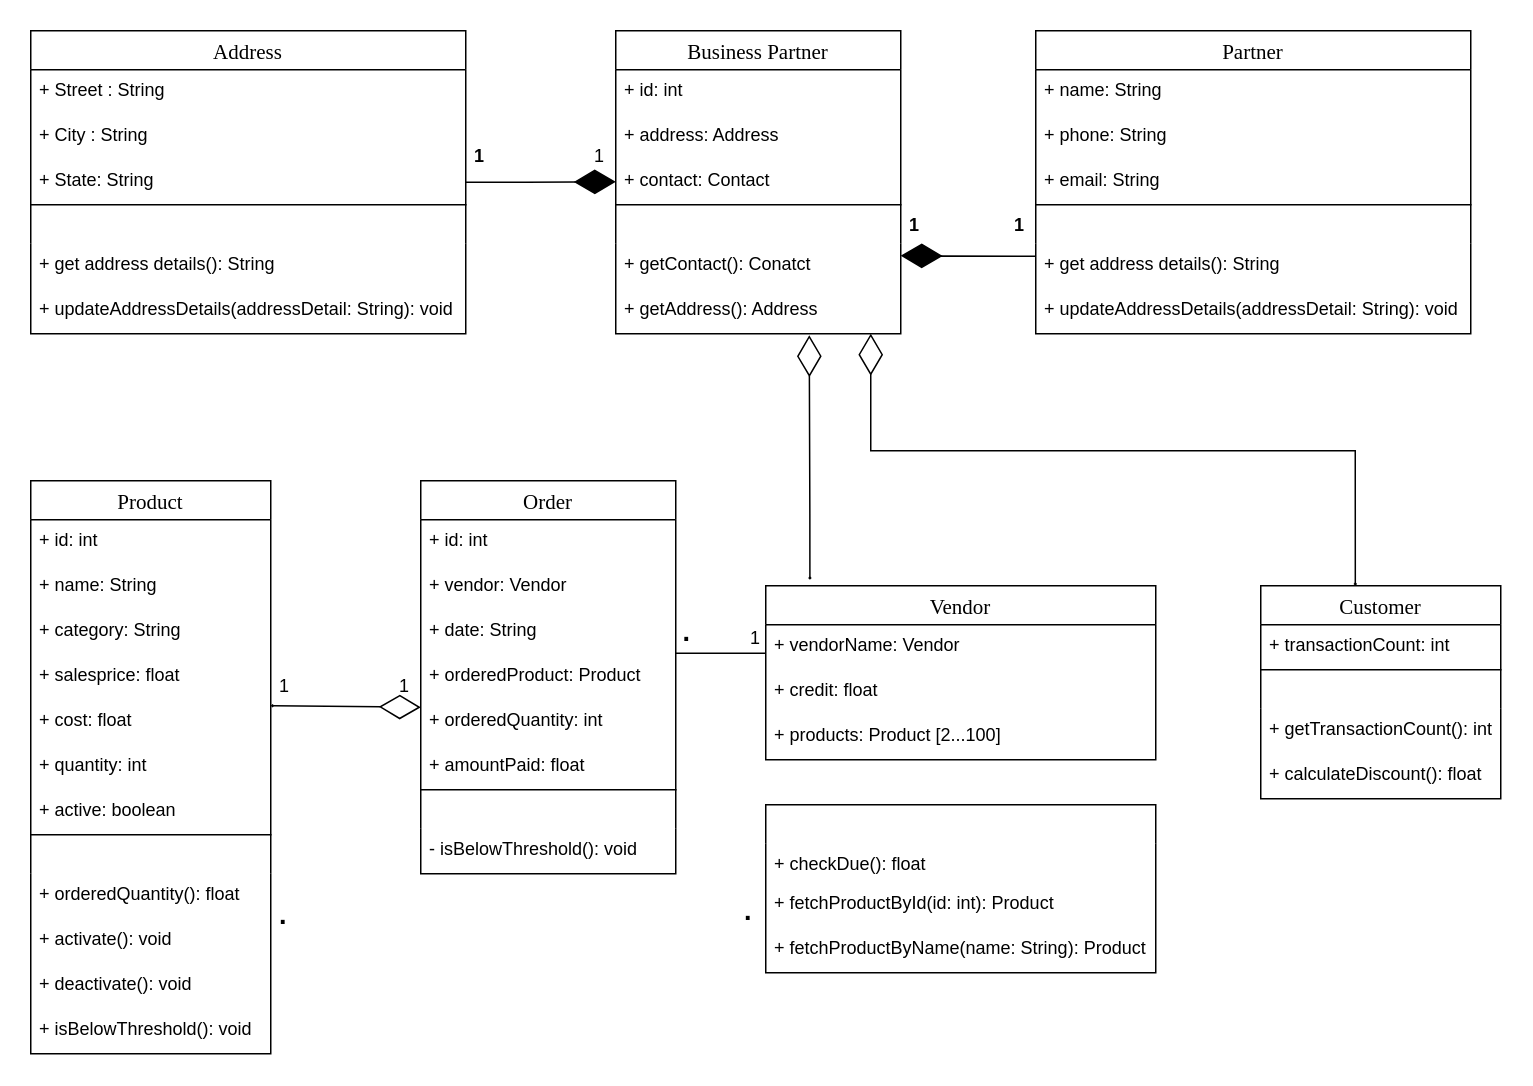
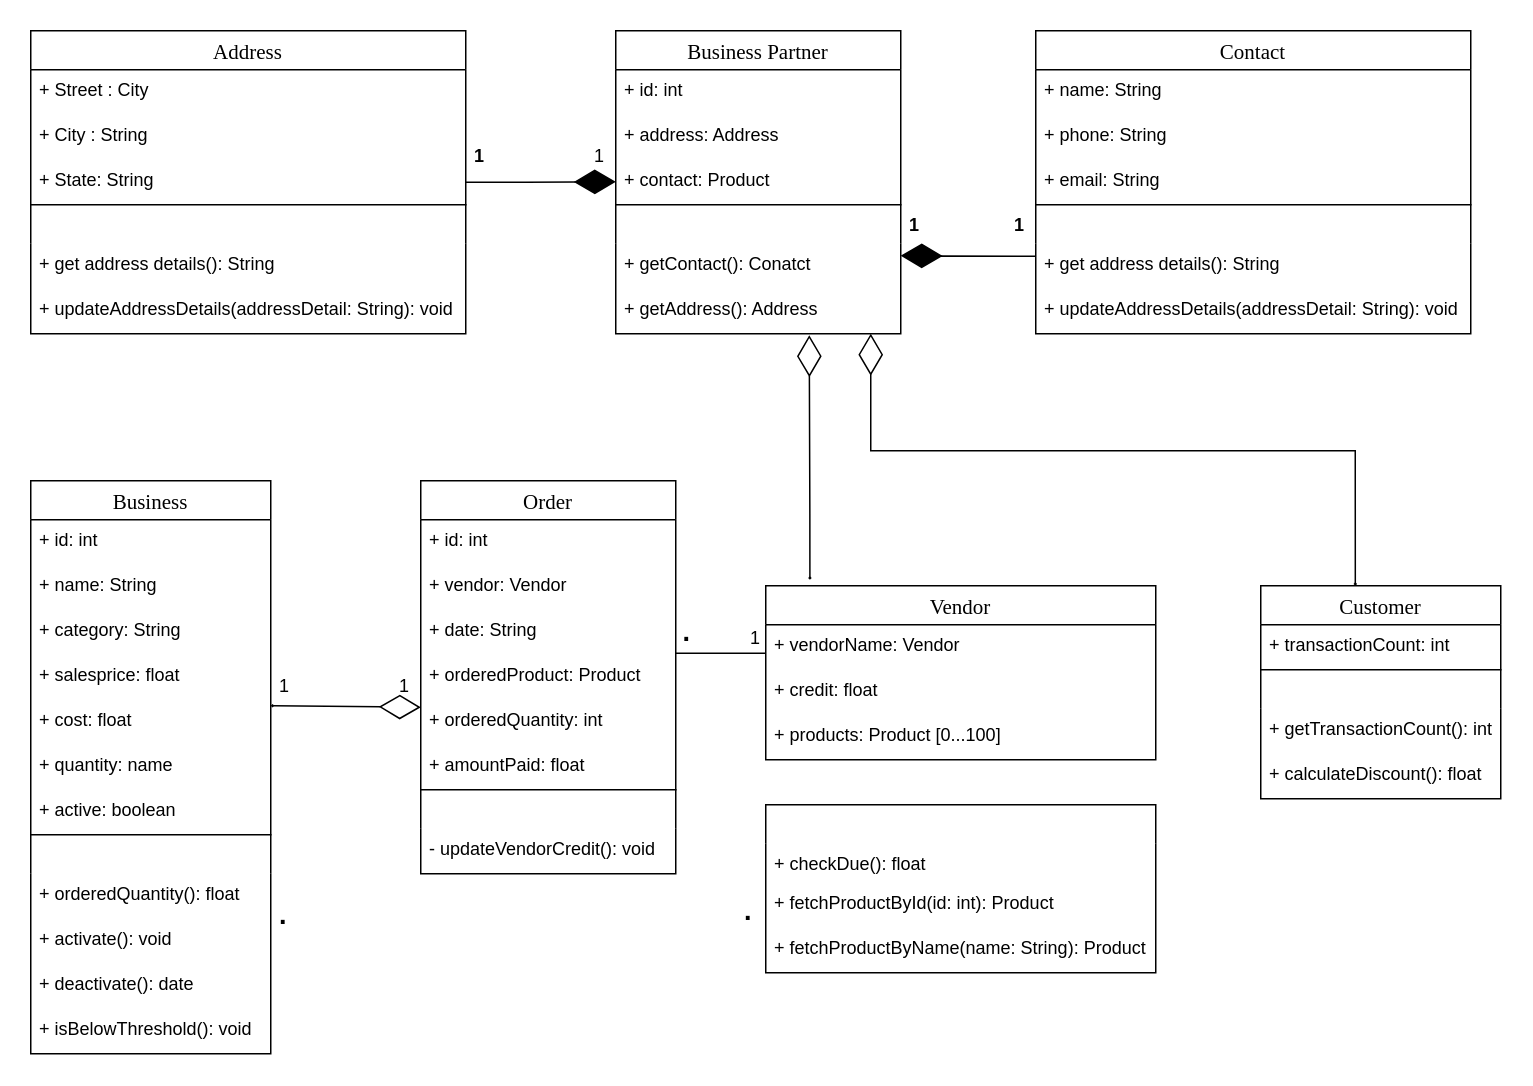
- <mxCell id="19" value="Partner" style="swimlane;fontStyle=0;childLayout=stackLayout;horizontal=1;startSize=26;horizontalStack=0;resizeParent=1;resizeParentMax=0;resizeLast=0;collapsible=1;marginBottom=0;align=center;fontSize=14;fontFamily=Verdana;swimlaneLine=1;" parent="1" vertex="1"><mxGeometry x="690" y="20" width="290" height="116" as="geometry" /></mxCell>
+ <mxCell id="19" value="Contact" style="swimlane;fontStyle=0;childLayout=stackLayout;horizontal=1;startSize=26;horizontalStack=0;resizeParent=1;resizeParentMax=0;resizeLast=0;collapsible=1;marginBottom=0;align=center;fontSize=14;fontFamily=Verdana;swimlaneLine=1;" parent="1" vertex="1"><mxGeometry x="690" y="20" width="290" height="116" as="geometry" /></mxCell>
- <mxCell id="3" value="+ Street : String" style="text;strokeColor=none;fillColor=none;spacingLeft=4;spacingRight=4;overflow=hidden;rotatable=0;points=[[0,0.5],[1,0.5]];portConstraint=eastwest;fontSize=12;" parent="2" vertex="1"><mxGeometry y="26" width="290" height="30" as="geometry" /></mxCell>
+ <mxCell id="3" value="+ Street : City" style="text;strokeColor=none;fillColor=none;spacingLeft=4;spacingRight=4;overflow=hidden;rotatable=0;points=[[0,0.5],[1,0.5]];portConstraint=eastwest;fontSize=12;" parent="2" vertex="1"><mxGeometry y="26" width="290" height="30" as="geometry" /></mxCell>
- <mxCell id="13" value="+ contact: Contact" style="text;strokeColor=none;fillColor=none;spacingLeft=4;spacingRight=4;overflow=hidden;rotatable=0;points=[[0,0.5],[1,0.5]];portConstraint=eastwest;fontSize=12;" parent="10" vertex="1"><mxGeometry y="86" width="190" height="30" as="geometry" /></mxCell>
+ <mxCell id="13" value="+ contact: Product" style="text;strokeColor=none;fillColor=none;spacingLeft=4;spacingRight=4;overflow=hidden;rotatable=0;points=[[0,0.5],[1,0.5]];portConstraint=eastwest;fontSize=12;" parent="10" vertex="1"><mxGeometry y="86" width="190" height="30" as="geometry" /></mxCell>
- <mxCell id="29" value="Product" style="swimlane;fontStyle=0;childLayout=stackLayout;horizontal=1;startSize=26;horizontalStack=0;resizeParent=1;resizeParentMax=0;resizeLast=0;collapsible=1;marginBottom=0;align=center;fontSize=14;rounded=0;fontFamily=Verdana;strokeWidth=1;gradientColor=none;" parent="1" vertex="1"><mxGeometry x="20" y="320" width="160" height="236" as="geometry" /></mxCell>
+ <mxCell id="29" value="Business" style="swimlane;fontStyle=0;childLayout=stackLayout;horizontal=1;startSize=26;horizontalStack=0;resizeParent=1;resizeParentMax=0;resizeLast=0;collapsible=1;marginBottom=0;align=center;fontSize=14;rounded=0;fontFamily=Verdana;strokeWidth=1;gradientColor=none;" parent="1" vertex="1"><mxGeometry x="20" y="320" width="160" height="236" as="geometry" /></mxCell>
- <mxCell id="56" value="+ products: Product [2...100]" style="text;strokeColor=none;fillColor=none;spacingLeft=4;spacingRight=4;overflow=hidden;rotatable=0;points=[[0,0.5],[1,0.5]];portConstraint=eastwest;fontSize=12;" parent="53" vertex="1"><mxGeometry y="86" width="260" height="30" as="geometry" /></mxCell>
+ <mxCell id="56" value="+ products: Product [0...100]" style="text;strokeColor=none;fillColor=none;spacingLeft=4;spacingRight=4;overflow=hidden;rotatable=0;points=[[0,0.5],[1,0.5]];portConstraint=eastwest;fontSize=12;" parent="53" vertex="1"><mxGeometry y="86" width="260" height="30" as="geometry" /></mxCell>
- <mxCell id="35" value="+ quantity: int" style="text;strokeColor=none;fillColor=none;spacingLeft=4;spacingRight=4;overflow=hidden;rotatable=0;points=[[0,0.5],[1,0.5]];portConstraint=eastwest;fontSize=12;" parent="29" vertex="1"><mxGeometry y="176" width="160" height="30" as="geometry" /></mxCell>
+ <mxCell id="35" value="+ quantity: name" style="text;strokeColor=none;fillColor=none;spacingLeft=4;spacingRight=4;overflow=hidden;rotatable=0;points=[[0,0.5],[1,0.5]];portConstraint=eastwest;fontSize=12;" parent="29" vertex="1"><mxGeometry y="176" width="160" height="30" as="geometry" /></mxCell>
- <mxCell id="50" value="- isBelowThreshold(): void" style="text;strokeColor=none;fillColor=none;spacingLeft=4;spacingRight=4;overflow=hidden;rotatable=0;points=[[0,0.5],[1,0.5]];portConstraint=eastwest;fontSize=12;" parent="49" vertex="1"><mxGeometry y="26" width="170" height="30" as="geometry" /></mxCell>
+ <mxCell id="50" value="- updateVendorCredit(): void" style="text;strokeColor=none;fillColor=none;spacingLeft=4;spacingRight=4;overflow=hidden;rotatable=0;points=[[0,0.5],[1,0.5]];portConstraint=eastwest;fontSize=12;" parent="49" vertex="1"><mxGeometry y="26" width="170" height="30" as="geometry" /></mxCell>
- <mxCell id="40" value="+ deactivate(): void" style="text;strokeColor=none;fillColor=none;spacingLeft=4;spacingRight=4;overflow=hidden;rotatable=0;points=[[0,0.5],[1,0.5]];portConstraint=eastwest;fontSize=12;" parent="37" vertex="1"><mxGeometry y="86" width="160" height="30" as="geometry" /></mxCell>
+ <mxCell id="40" value="+ deactivate(): date" style="text;strokeColor=none;fillColor=none;spacingLeft=4;spacingRight=4;overflow=hidden;rotatable=0;points=[[0,0.5],[1,0.5]];portConstraint=eastwest;fontSize=12;" parent="37" vertex="1"><mxGeometry y="86" width="160" height="30" as="geometry" /></mxCell>
